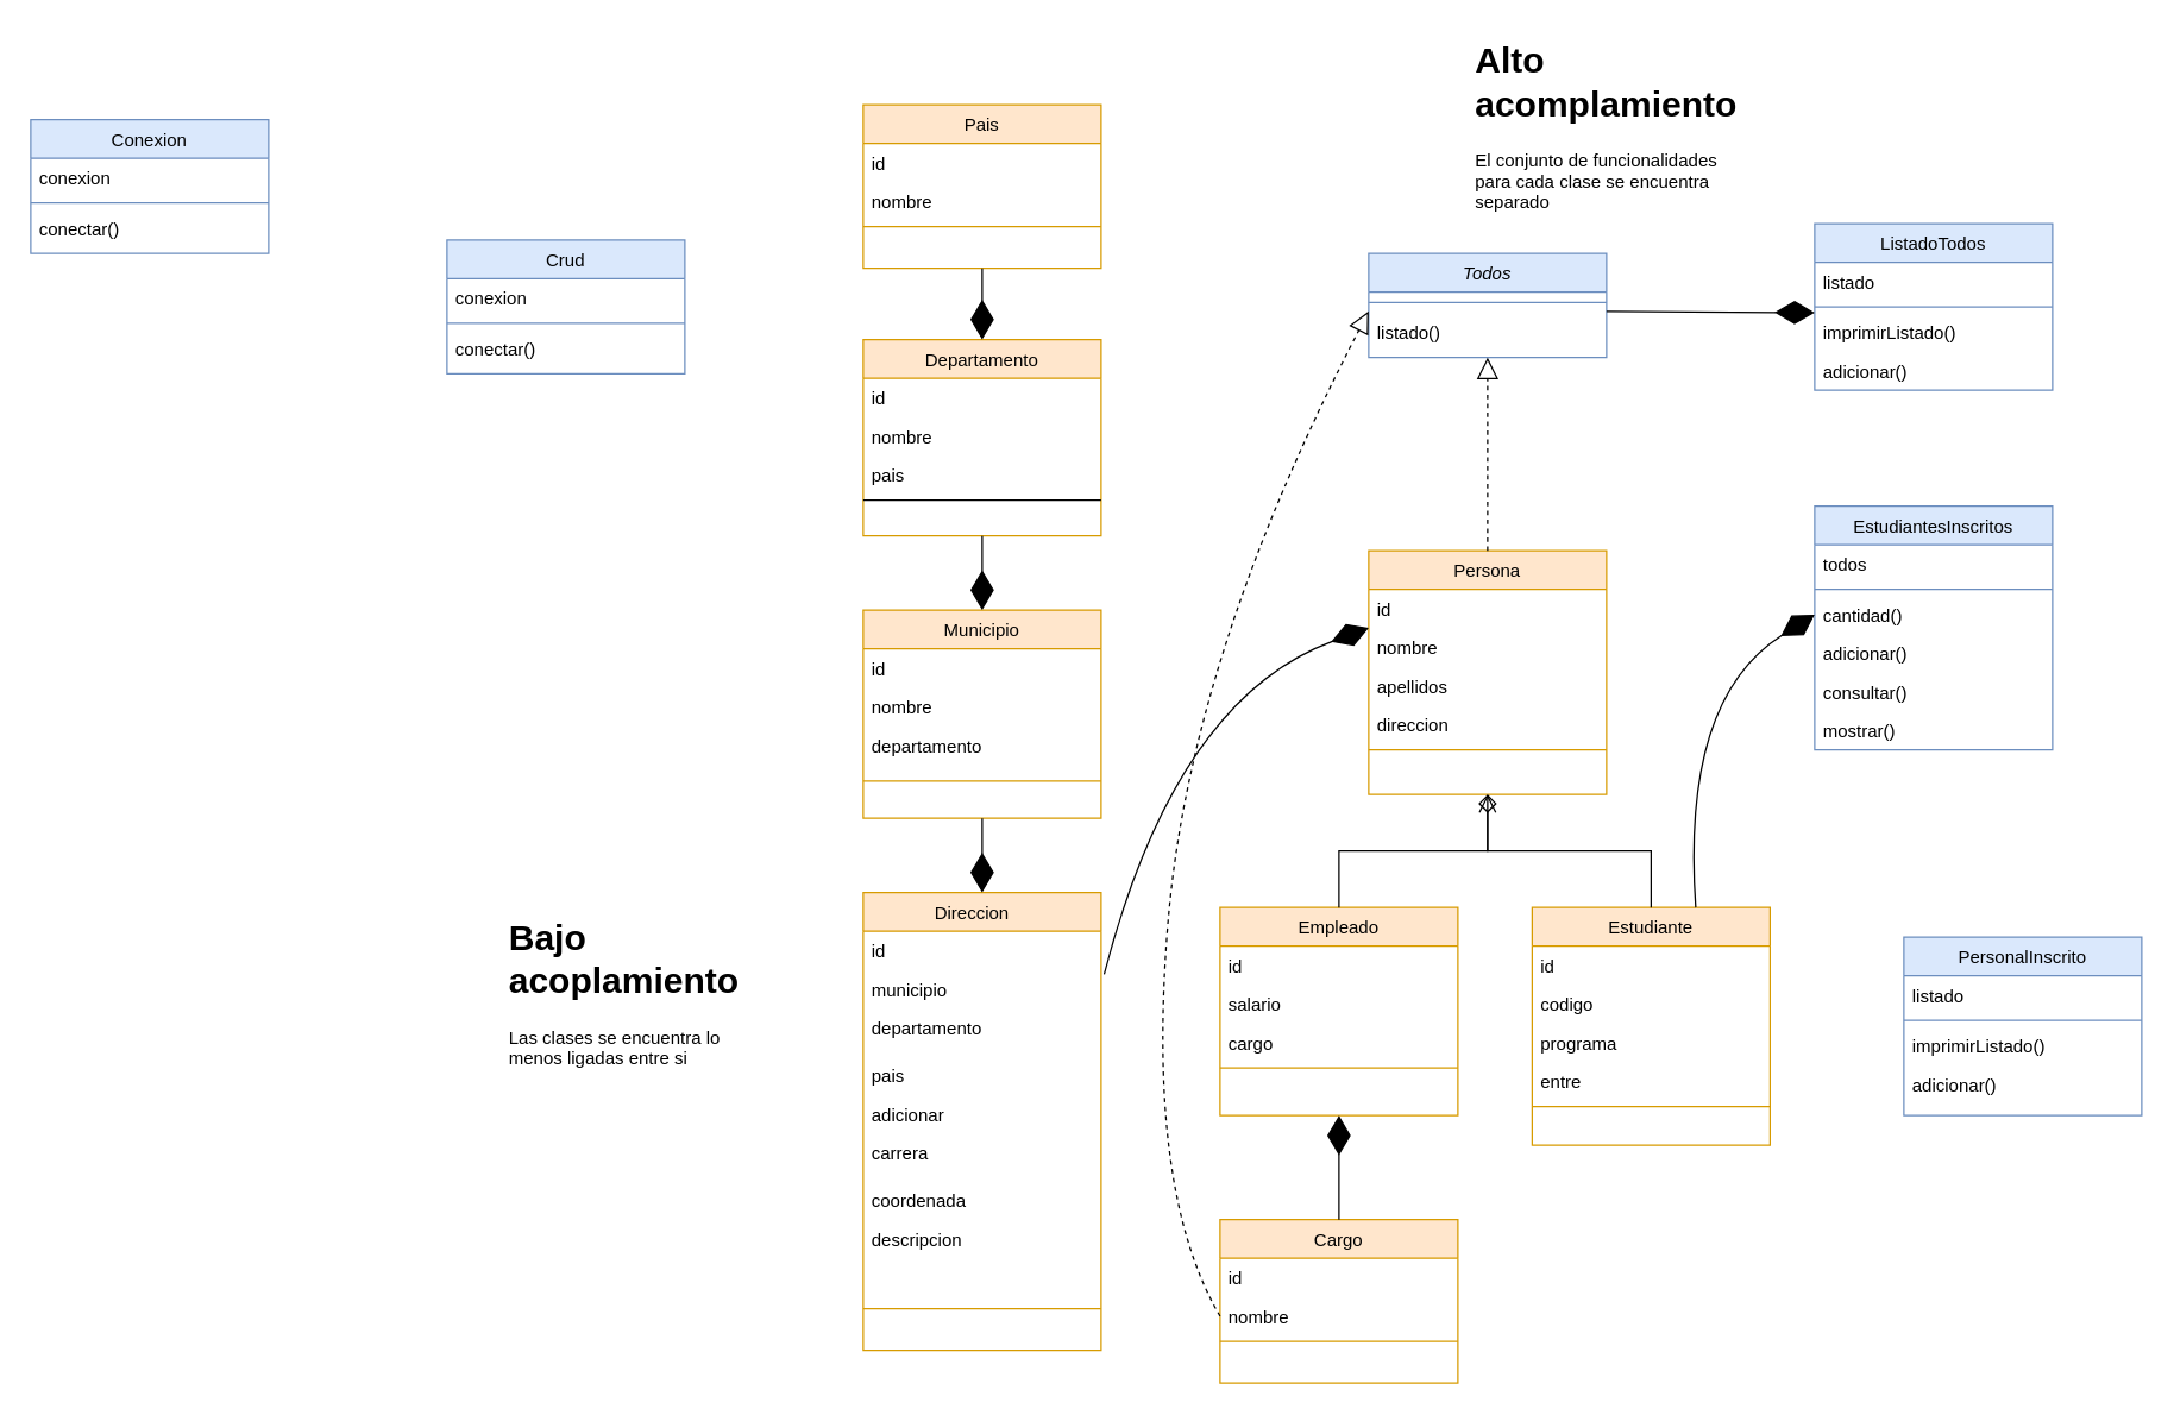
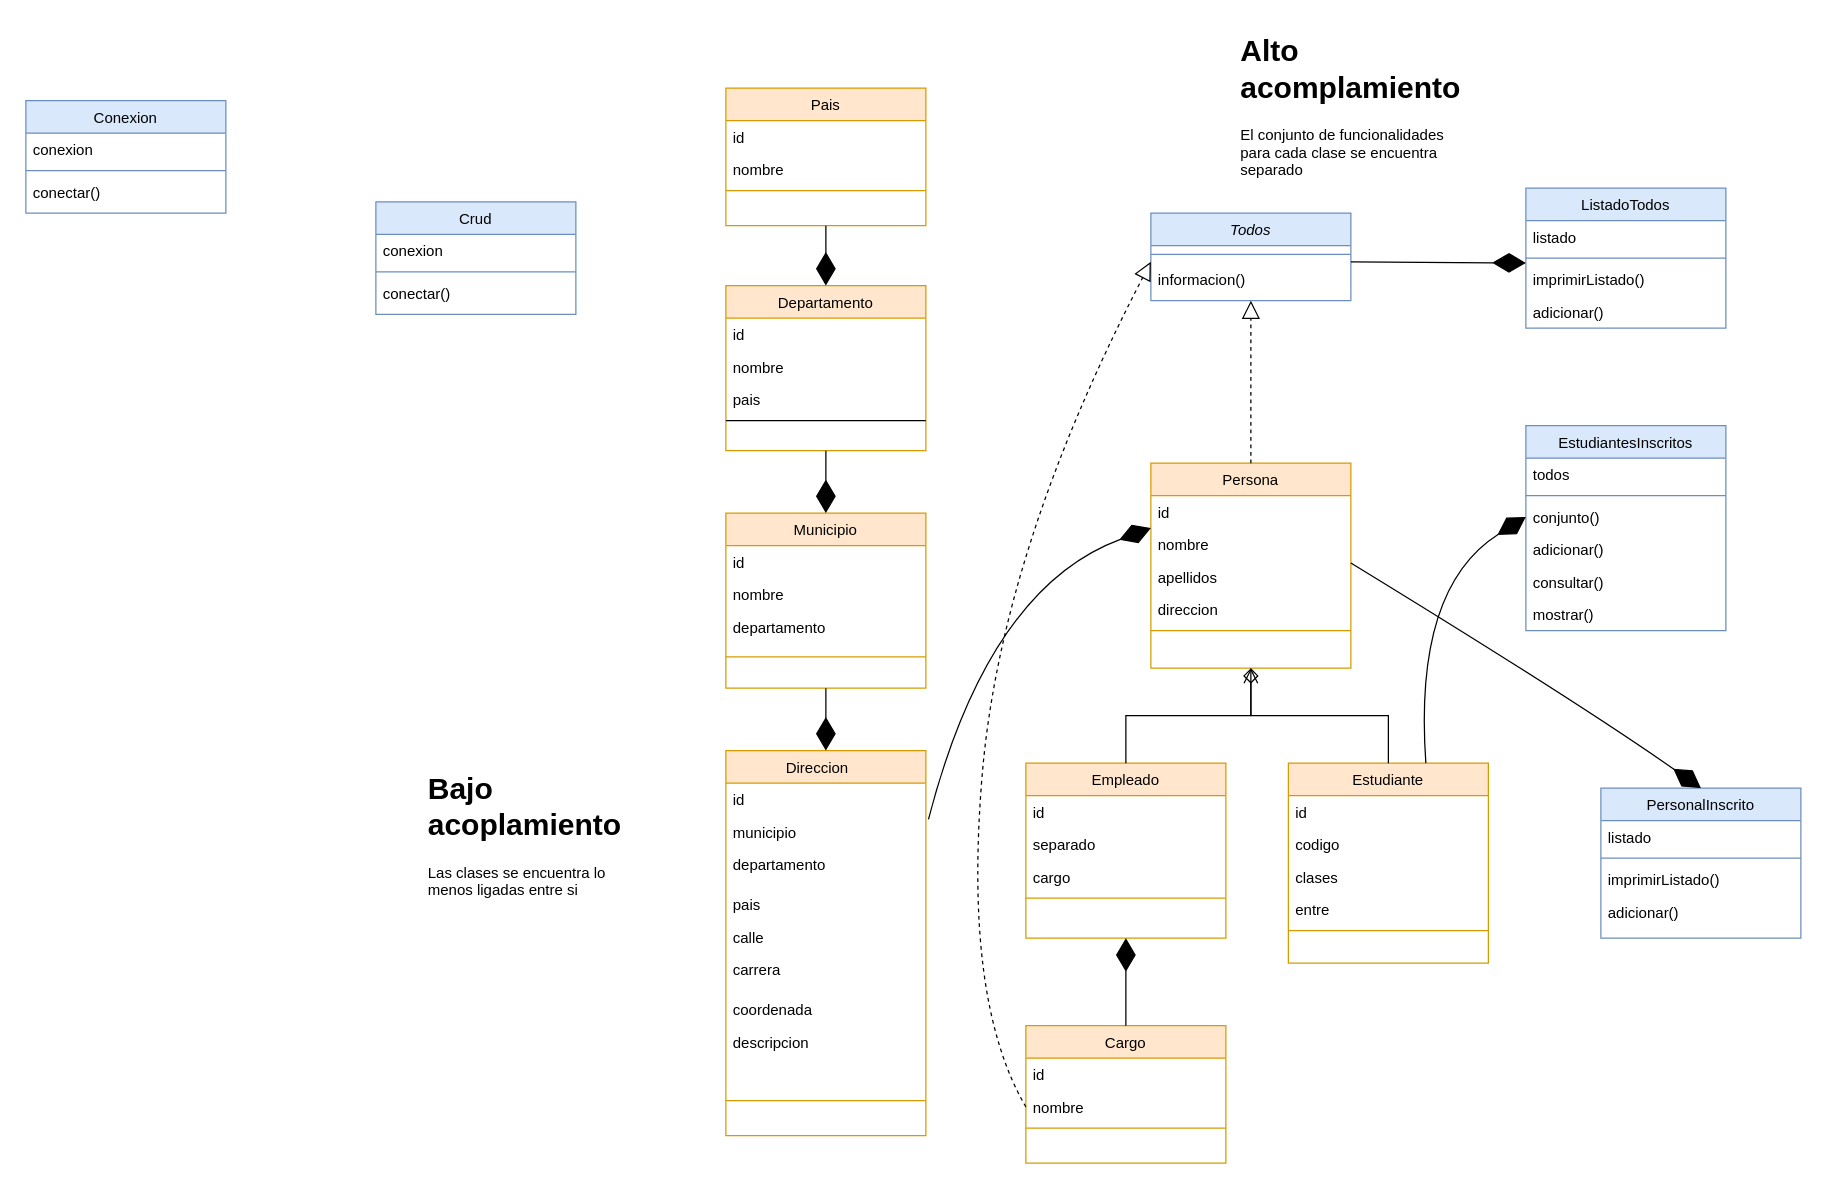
- <mxCell id="56" value="listado()" style="text;align=left;verticalAlign=top;spacingLeft=4;spacingRight=4;overflow=hidden;rotatable=0;points=[[0,0.5],[1,0.5]];portConstraint=eastwest;rounded=0;shadow=0;html=0;" vertex="1" parent="54"><mxGeometry y="40" width="160" height="26" as="geometry" /></mxCell>
+ <mxCell id="56" value="informacion()" style="text;align=left;verticalAlign=top;spacingLeft=4;spacingRight=4;overflow=hidden;rotatable=0;points=[[0,0.5],[1,0.5]];portConstraint=eastwest;rounded=0;shadow=0;html=0;" vertex="1" parent="54"><mxGeometry y="40" width="160" height="26" as="geometry" /></mxCell>
- <mxCell id="67" value="cantidad()" style="text;align=left;verticalAlign=top;spacingLeft=4;spacingRight=4;overflow=hidden;rotatable=0;points=[[0,0.5],[1,0.5]];portConstraint=eastwest;rounded=0;shadow=0;html=0;" vertex="1" parent="64"><mxGeometry y="60" width="160" height="26" as="geometry" /></mxCell>
+ <mxCell id="67" value="conjunto()" style="text;align=left;verticalAlign=top;spacingLeft=4;spacingRight=4;overflow=hidden;rotatable=0;points=[[0,0.5],[1,0.5]];portConstraint=eastwest;rounded=0;shadow=0;html=0;" vertex="1" parent="64"><mxGeometry y="60" width="160" height="26" as="geometry" /></mxCell>
+ <mxCell id="78" value="" style="endArrow=diamondThin;endFill=1;endSize=24;html=1;rounded=0;fontSize=12;curved=1;entryX=0.5;entryY=0;entryDx=0;entryDy=0;exitX=1;exitY=0.072;exitDx=0;exitDy=0;exitPerimeter=0;" edge="1" parent="1" source="6" target="59"><mxGeometry width="160" relative="1" as="geometry"><mxPoint x="1230" y="752" as="sourcePoint" /><mxPoint x="1310" y="555" as="targetPoint" /><Array as="points"><mxPoint x="1260" y="560" /></Array></mxGeometry></mxCell>
- <mxCell id="11" value="salario" style="text;align=left;verticalAlign=top;spacingLeft=4;spacingRight=4;overflow=hidden;rotatable=0;points=[[0,0.5],[1,0.5]];portConstraint=eastwest;" vertex="1" parent="9"><mxGeometry y="52" width="160" height="26" as="geometry" /></mxCell>
+ <mxCell id="11" value="separado" style="text;align=left;verticalAlign=top;spacingLeft=4;spacingRight=4;overflow=hidden;rotatable=0;points=[[0,0.5],[1,0.5]];portConstraint=eastwest;" vertex="1" parent="9"><mxGeometry y="52" width="160" height="26" as="geometry" /></mxCell>
- <mxCell id="18" value="programa" style="text;align=left;verticalAlign=top;spacingLeft=4;spacingRight=4;overflow=hidden;rotatable=0;points=[[0,0.5],[1,0.5]];portConstraint=eastwest;" vertex="1" parent="15"><mxGeometry y="78" width="160" height="26" as="geometry" /></mxCell>
+ <mxCell id="18" value="clases" style="text;align=left;verticalAlign=top;spacingLeft=4;spacingRight=4;overflow=hidden;rotatable=0;points=[[0,0.5],[1,0.5]];portConstraint=eastwest;" vertex="1" parent="15"><mxGeometry y="78" width="160" height="26" as="geometry" /></mxCell>
- <mxCell id="41" value="adicionar" style="text;align=left;verticalAlign=top;spacingLeft=4;spacingRight=4;overflow=hidden;rotatable=0;points=[[0,0.5],[1,0.5]];portConstraint=eastwest;rounded=0;shadow=0;html=0;" vertex="1" parent="36"><mxGeometry y="136" width="160" height="26" as="geometry" /></mxCell>
+ <mxCell id="41" value="calle" style="text;align=left;verticalAlign=top;spacingLeft=4;spacingRight=4;overflow=hidden;rotatable=0;points=[[0,0.5],[1,0.5]];portConstraint=eastwest;rounded=0;shadow=0;html=0;" vertex="1" parent="36"><mxGeometry y="136" width="160" height="26" as="geometry" /></mxCell>
